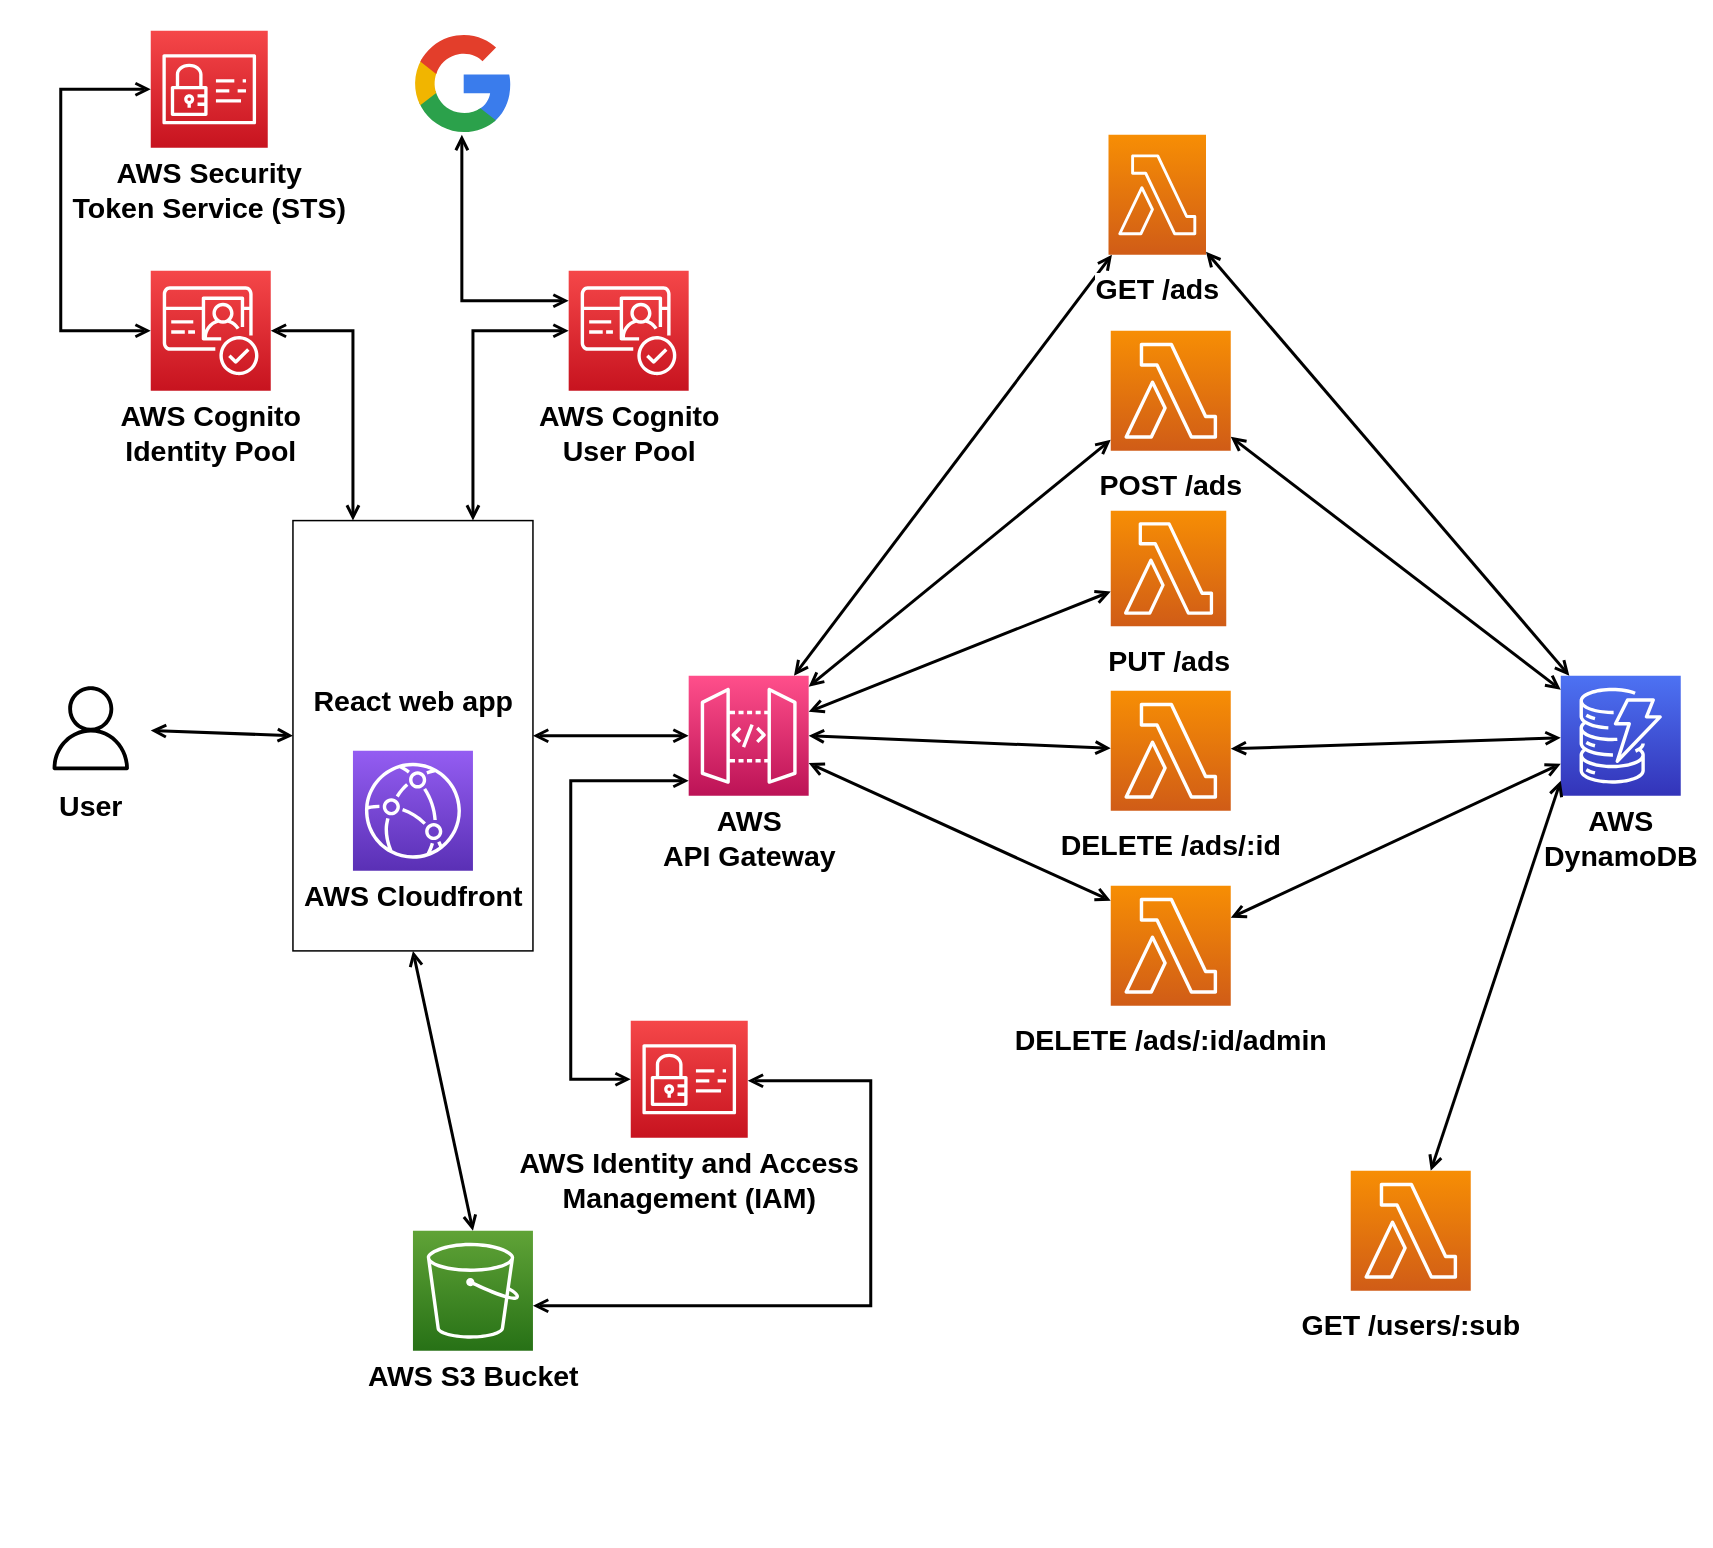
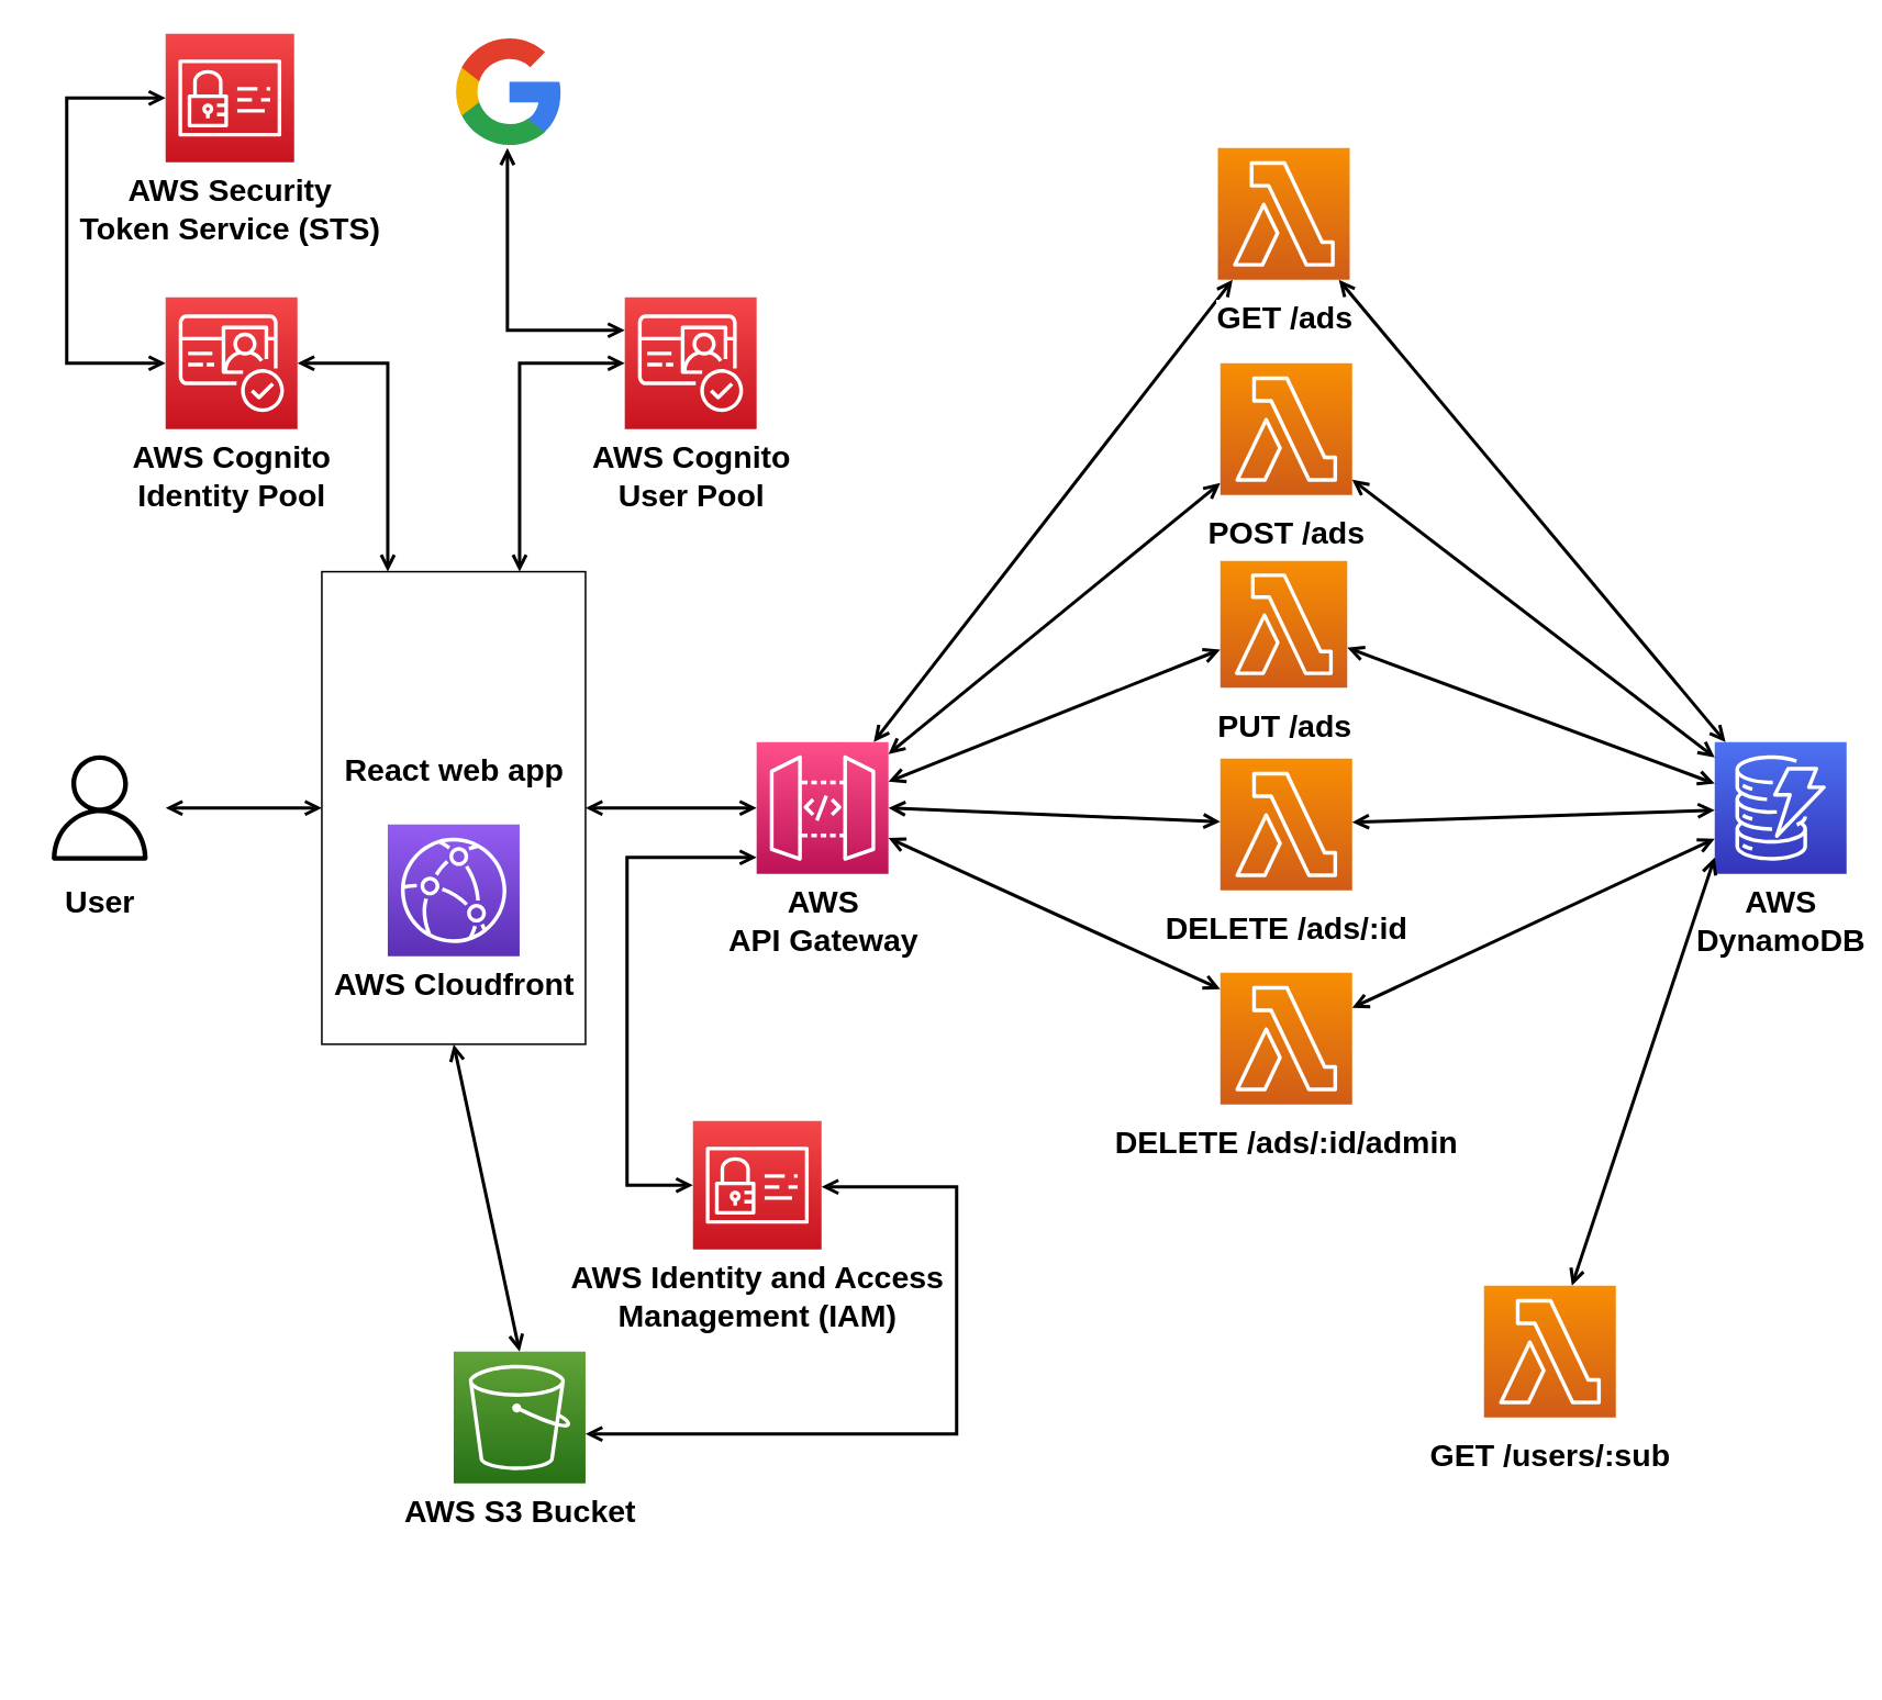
- <mxCell id="29" value="GET /ads" style="outlineConnect=0;fontColor=#000000;gradientColor=#F78E04;gradientDirection=north;fillColor=#D05C17;strokeColor=#ffffff;dashed=0;verticalLabelPosition=bottom;verticalAlign=top;align=center;html=1;fontSize=19;fontStyle=1;aspect=fixed;shape=mxgraph.aws4.resourceIcon;resIcon=mxgraph.aws4.lambda;labelBackgroundColor=#ffffff;spacingTop=6;fontFamily=Helvetica;" parent="1" vertex="1"><mxGeometry x="738.5" y="89.4" width="65" height="80" as="geometry" /></mxCell>
+ <mxCell id="29" value="GET /ads" style="outlineConnect=0;fontColor=#000000;gradientColor=#F78E04;gradientDirection=north;fillColor=#D05C17;strokeColor=#ffffff;dashed=0;verticalLabelPosition=bottom;verticalAlign=top;align=center;html=1;fontSize=19;fontStyle=1;aspect=fixed;shape=mxgraph.aws4.resourceIcon;resIcon=mxgraph.aws4.lambda;labelBackgroundColor=#ffffff;spacingTop=6;fontFamily=Helvetica;" parent="1" vertex="1"><mxGeometry x="738.5" y="89.4" width="80" height="80" as="geometry" /></mxCell>
+ <mxCell id="25" style="rounded=0;orthogonalLoop=1;jettySize=auto;html=1;endArrow=open;endFill=0;strokeWidth=2;startArrow=open;startFill=0;fontStyle=1;fontFamily=Helvetica;fontSize=19;fontColor=#000000;" parent="1" source="27" target="14" edge="1"><mxGeometry relative="1" as="geometry"><mxPoint x="610" y="415" as="sourcePoint" /><mxPoint x="1030" y="405.714" as="targetPoint" /></mxGeometry></mxCell>
- <mxCell id="9" value="User" style="sketch=0;outlineConnect=0;dashed=0;verticalLabelPosition=bottom;verticalAlign=top;align=center;html=1;fontSize=19;fontStyle=1;aspect=fixed;shape=mxgraph.aws4.resourceIcon;resIcon=mxgraph.aws4.user;fontFamily=Helvetica;fontColor=#000000;" parent="1" vertex="1"><mxGeometry x="20" y="450" width="80" height="70" as="geometry" /></mxCell>
+ <mxCell id="9" value="User" style="sketch=0;outlineConnect=0;dashed=0;verticalLabelPosition=bottom;verticalAlign=top;align=center;html=1;fontSize=19;fontStyle=1;aspect=fixed;shape=mxgraph.aws4.resourceIcon;resIcon=mxgraph.aws4.user;fontFamily=Helvetica;fontColor=#000000;" parent="1" vertex="1"><mxGeometry x="20" y="450" width="80" height="80" as="geometry" /></mxCell>
